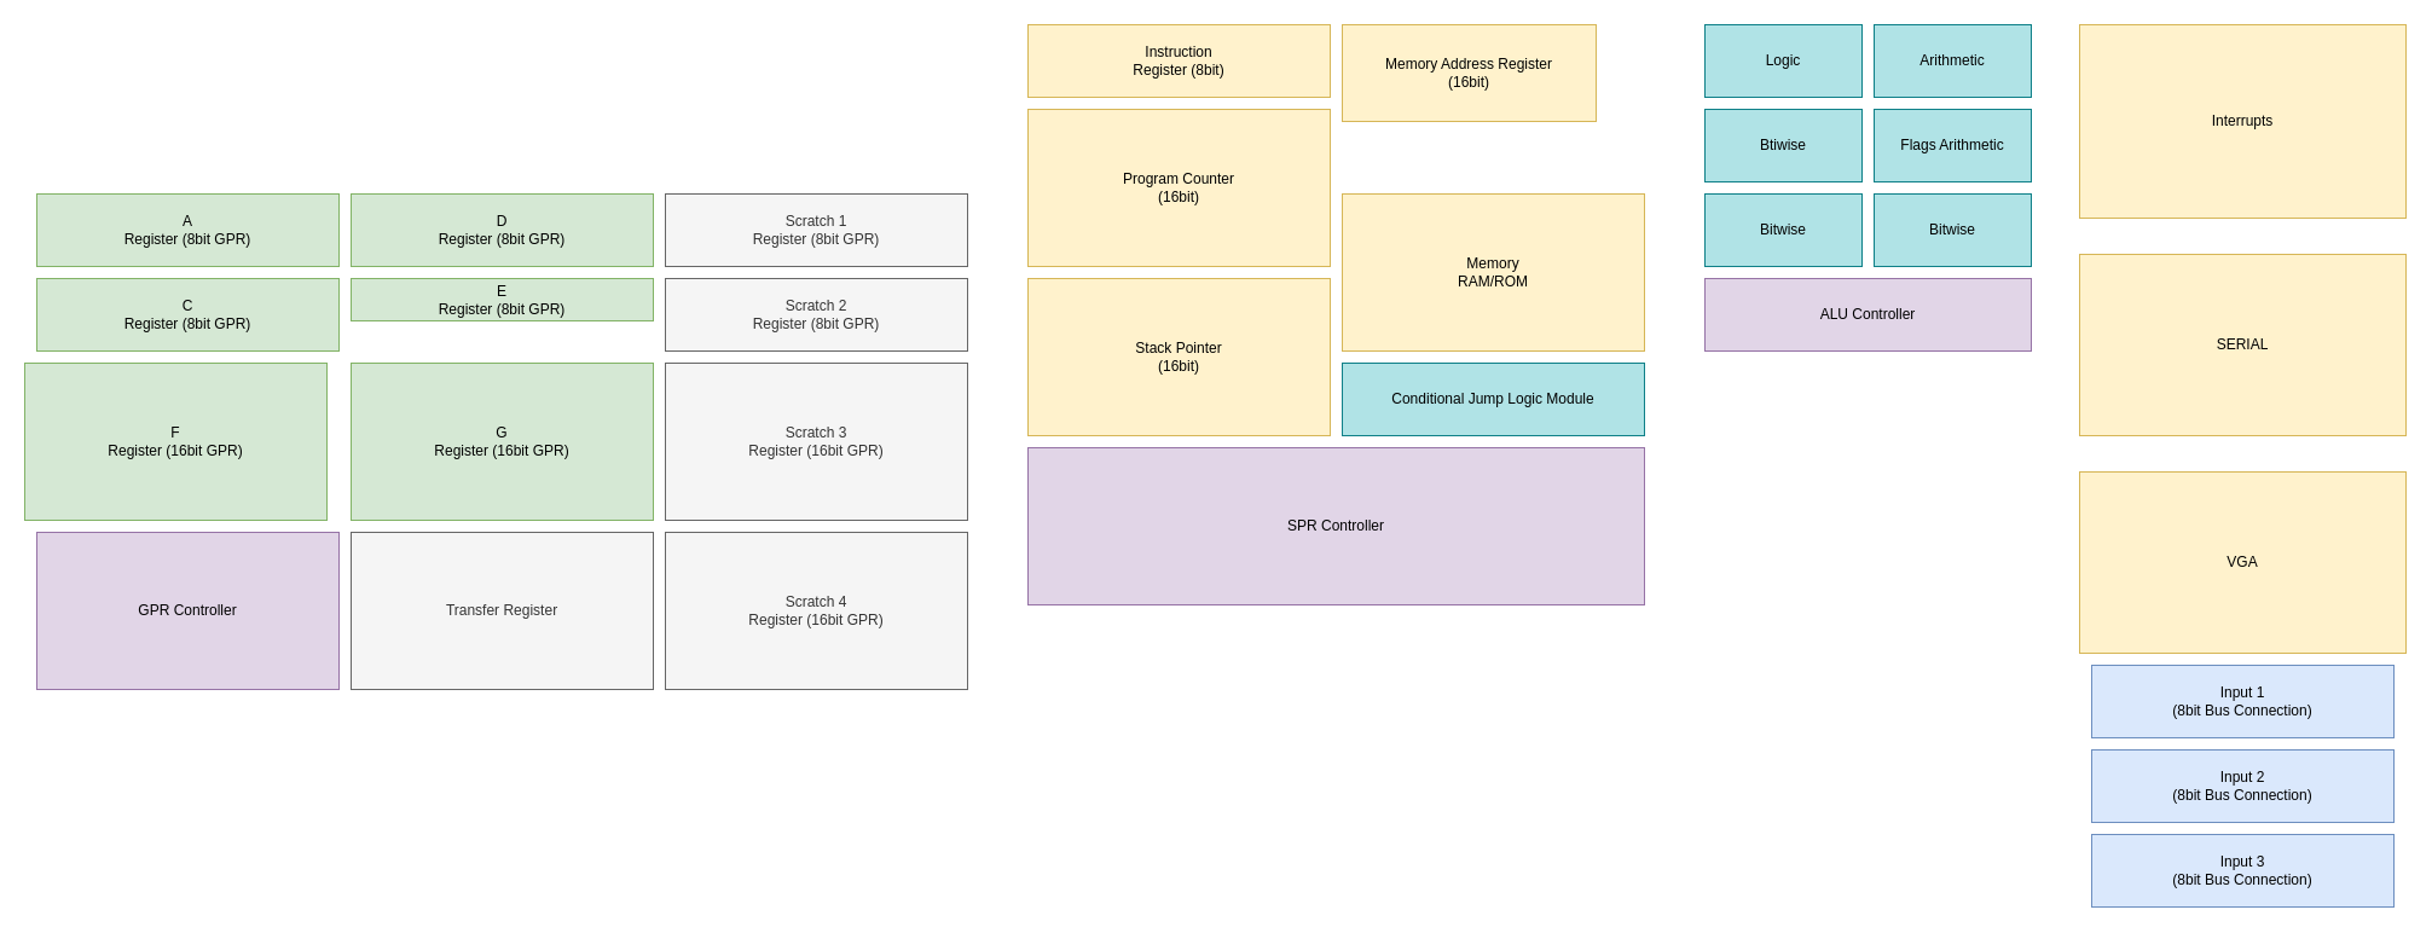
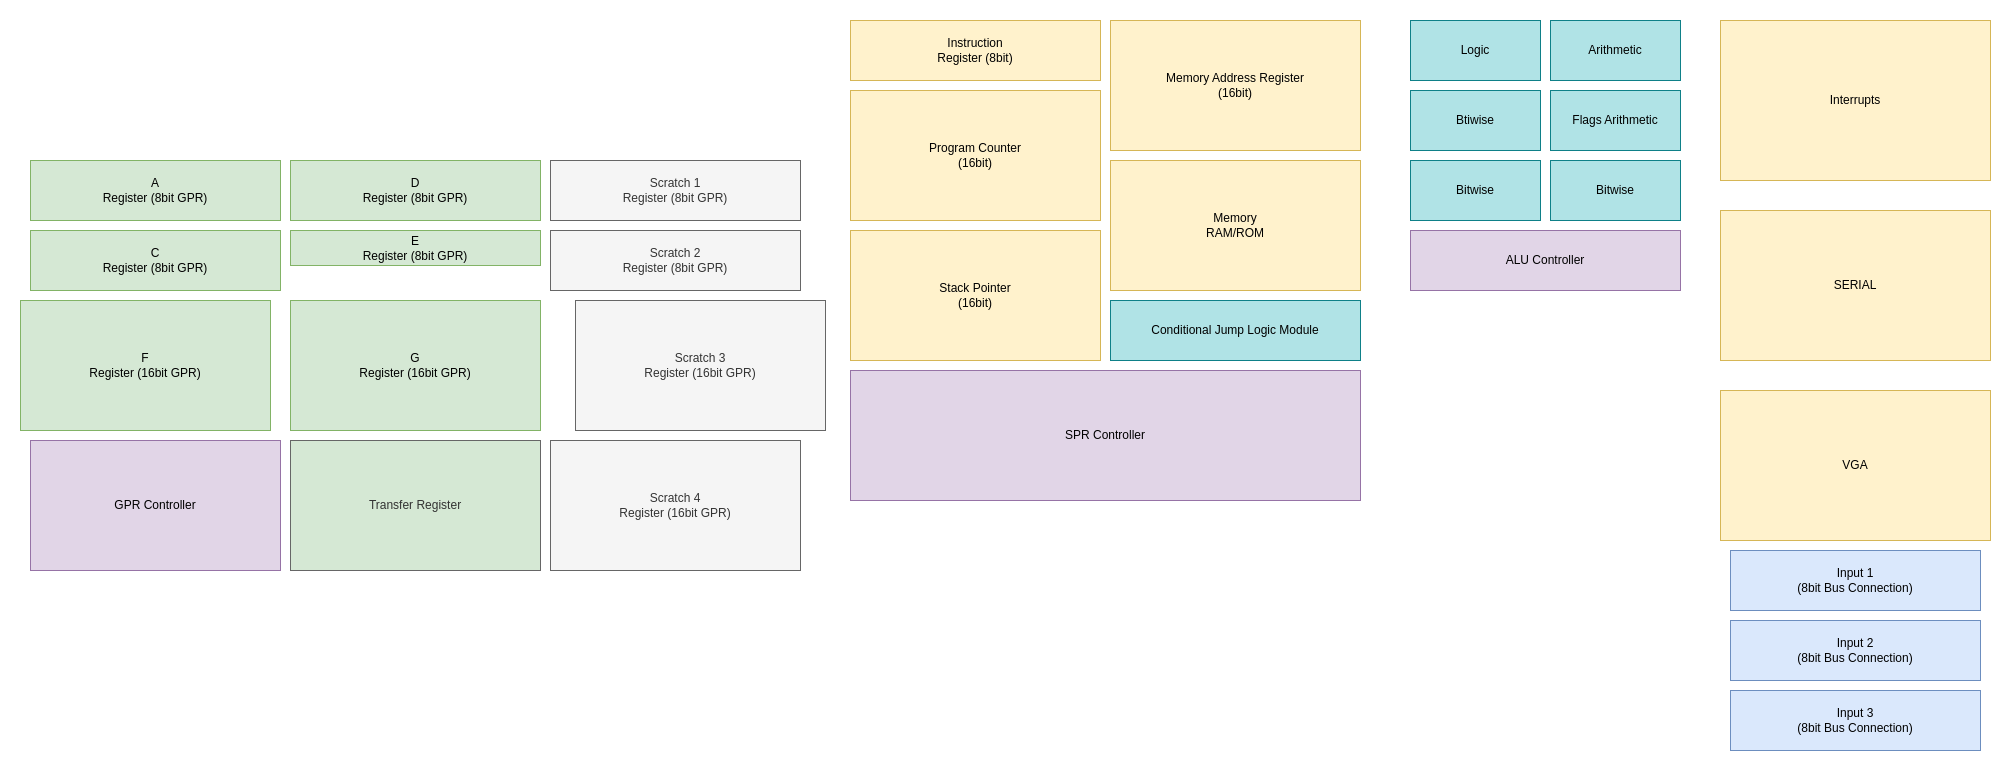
- <mxCell id="14" value="Memory Address Register&lt;br&gt;(16bit)" style="rounded=0;whiteSpace=wrap;html=1;fillColor=#fff2cc;strokeColor=#d6b656;" vertex="1" parent="1"><mxGeometry x="1110" y="20" width="210" height="80" as="geometry" /></mxCell>
+ <mxCell id="14" value="Memory Address Register&lt;br&gt;(16bit)" style="rounded=0;whiteSpace=wrap;html=1;fillColor=#fff2cc;strokeColor=#d6b656;" vertex="1" parent="1"><mxGeometry x="1110" y="20" width="250" height="130" as="geometry" /></mxCell>
- <mxCell id="10" value="Scratch 3&lt;br&gt;Register (16bit GPR)" style="rounded=0;whiteSpace=wrap;html=1;fillColor=#f5f5f5;fontColor=#333333;strokeColor=#666666;" vertex="1" parent="1"><mxGeometry x="550" y="300" width="250" height="130" as="geometry" /></mxCell>
+ <mxCell id="10" value="Scratch 3&lt;br&gt;Register (16bit GPR)" style="rounded=0;whiteSpace=wrap;html=1;fillColor=#f5f5f5;fontColor=#333333;strokeColor=#666666;" vertex="1" parent="1"><mxGeometry x="575" y="300" width="250" height="130" as="geometry" /></mxCell>
- <mxCell id="33" value="Transfer Register&lt;br&gt;" style="rounded=0;whiteSpace=wrap;html=1;fillColor=#f5f5f5;fontColor=#333333;strokeColor=#666666;" vertex="1" parent="1"><mxGeometry x="290" y="440" width="250" height="130" as="geometry" /></mxCell>
+ <mxCell id="33" value="Transfer Register&lt;br&gt;" style="rounded=0;whiteSpace=wrap;html=1;fillColor=#d5e8d4;fontColor=#333333;strokeColor=#666666;" vertex="1" parent="1"><mxGeometry x="290" y="440" width="250" height="130" as="geometry" /></mxCell>
